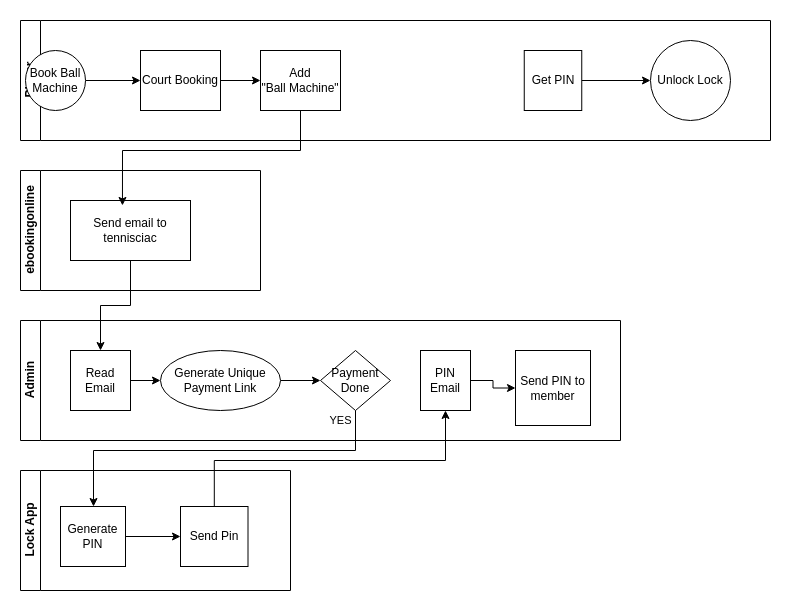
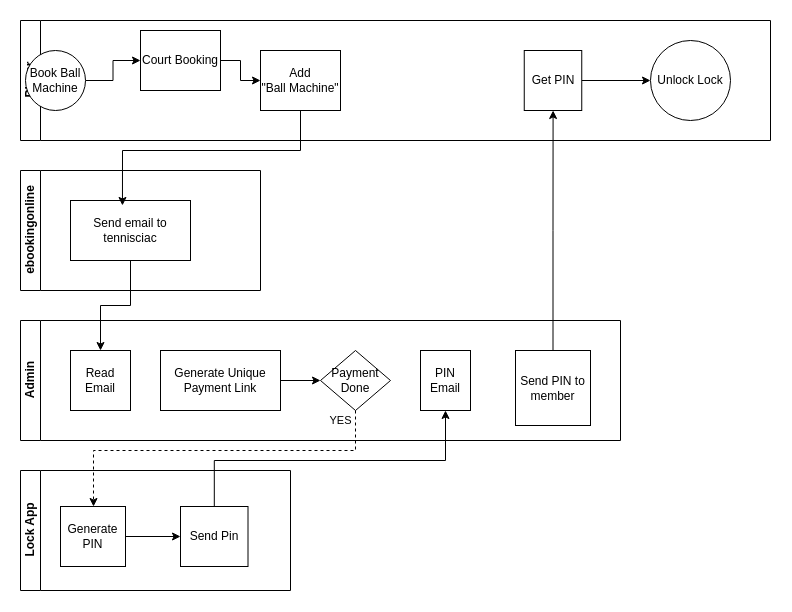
- <mxCell id="6" value="Court Booking" style="rounded=0;whiteSpace=wrap;html=1;fontFamily=Helvetica;fontSize=12;fontColor=#000000;align=center;perimeter=rectanglePerimeter;" parent="2" vertex="1"><mxGeometry x="120" y="30" width="80" height="60" as="geometry" /></mxCell>
+ <mxCell id="6" value="Court Booking" style="rounded=0;whiteSpace=wrap;html=1;fontFamily=Helvetica;fontSize=12;fontColor=#000000;align=center;perimeter=rectanglePerimeter;" parent="2" vertex="1"><mxGeometry x="120" y="10" width="80" height="60" as="geometry" /></mxCell>
+ <mxCell id="30" value="" style="edgeStyle=orthogonalEdgeStyle;rounded=0;orthogonalLoop=1;jettySize=auto;html=1;" edge="1" parent="1" source="19" target="9"><mxGeometry relative="1" as="geometry" /></mxCell>
- <mxCell id="15" style="edgeStyle=orthogonalEdgeStyle;rounded=0;orthogonalLoop=1;jettySize=auto;html=1;" edge="1" parent="11" source="16" target="14"><mxGeometry relative="1" as="geometry" /></mxCell>
- <mxCell id="14" value="Generate Unique Payment Link" style="ellipse;whiteSpace=wrap;html=1;" vertex="1" parent="11"><mxGeometry x="140" y="30" width="120" height="60" as="geometry" /></mxCell>
+ <mxCell id="14" value="Generate Unique Payment Link" style="rounded=0;whiteSpace=wrap;html=1;" vertex="1" parent="11"><mxGeometry x="140" y="30" width="120" height="60" as="geometry" /></mxCell>
- <mxCell id="17" value="" style="edgeStyle=orthogonalEdgeStyle;rounded=0;orthogonalLoop=1;jettySize=auto;html=1;" edge="1" parent="11" source="18" target="19"><mxGeometry relative="1" as="geometry" /></mxCell>
- <mxCell id="28" value="YES" style="edgeStyle=orthogonalEdgeStyle;rounded=0;orthogonalLoop=1;jettySize=auto;html=1;" edge="1" parent="1" source="12" target="21"><mxGeometry x="-0.944" y="-15" relative="1" as="geometry"><Array as="points"><mxPoint x="355" y="450" /><mxPoint x="93" y="450" /></Array><mxPoint as="offset" /></mxGeometry></mxCell>
+ <mxCell id="28" value="YES" style="edgeStyle=orthogonalEdgeStyle;rounded=0;orthogonalLoop=1;jettySize=auto;html=1;dashed=1;" edge="1" parent="1" source="12" target="21"><mxGeometry x="-0.944" y="-15" relative="1" as="geometry"><Array as="points"><mxPoint x="355" y="450" /><mxPoint x="93" y="450" /></Array><mxPoint as="offset" /></mxGeometry></mxCell>
